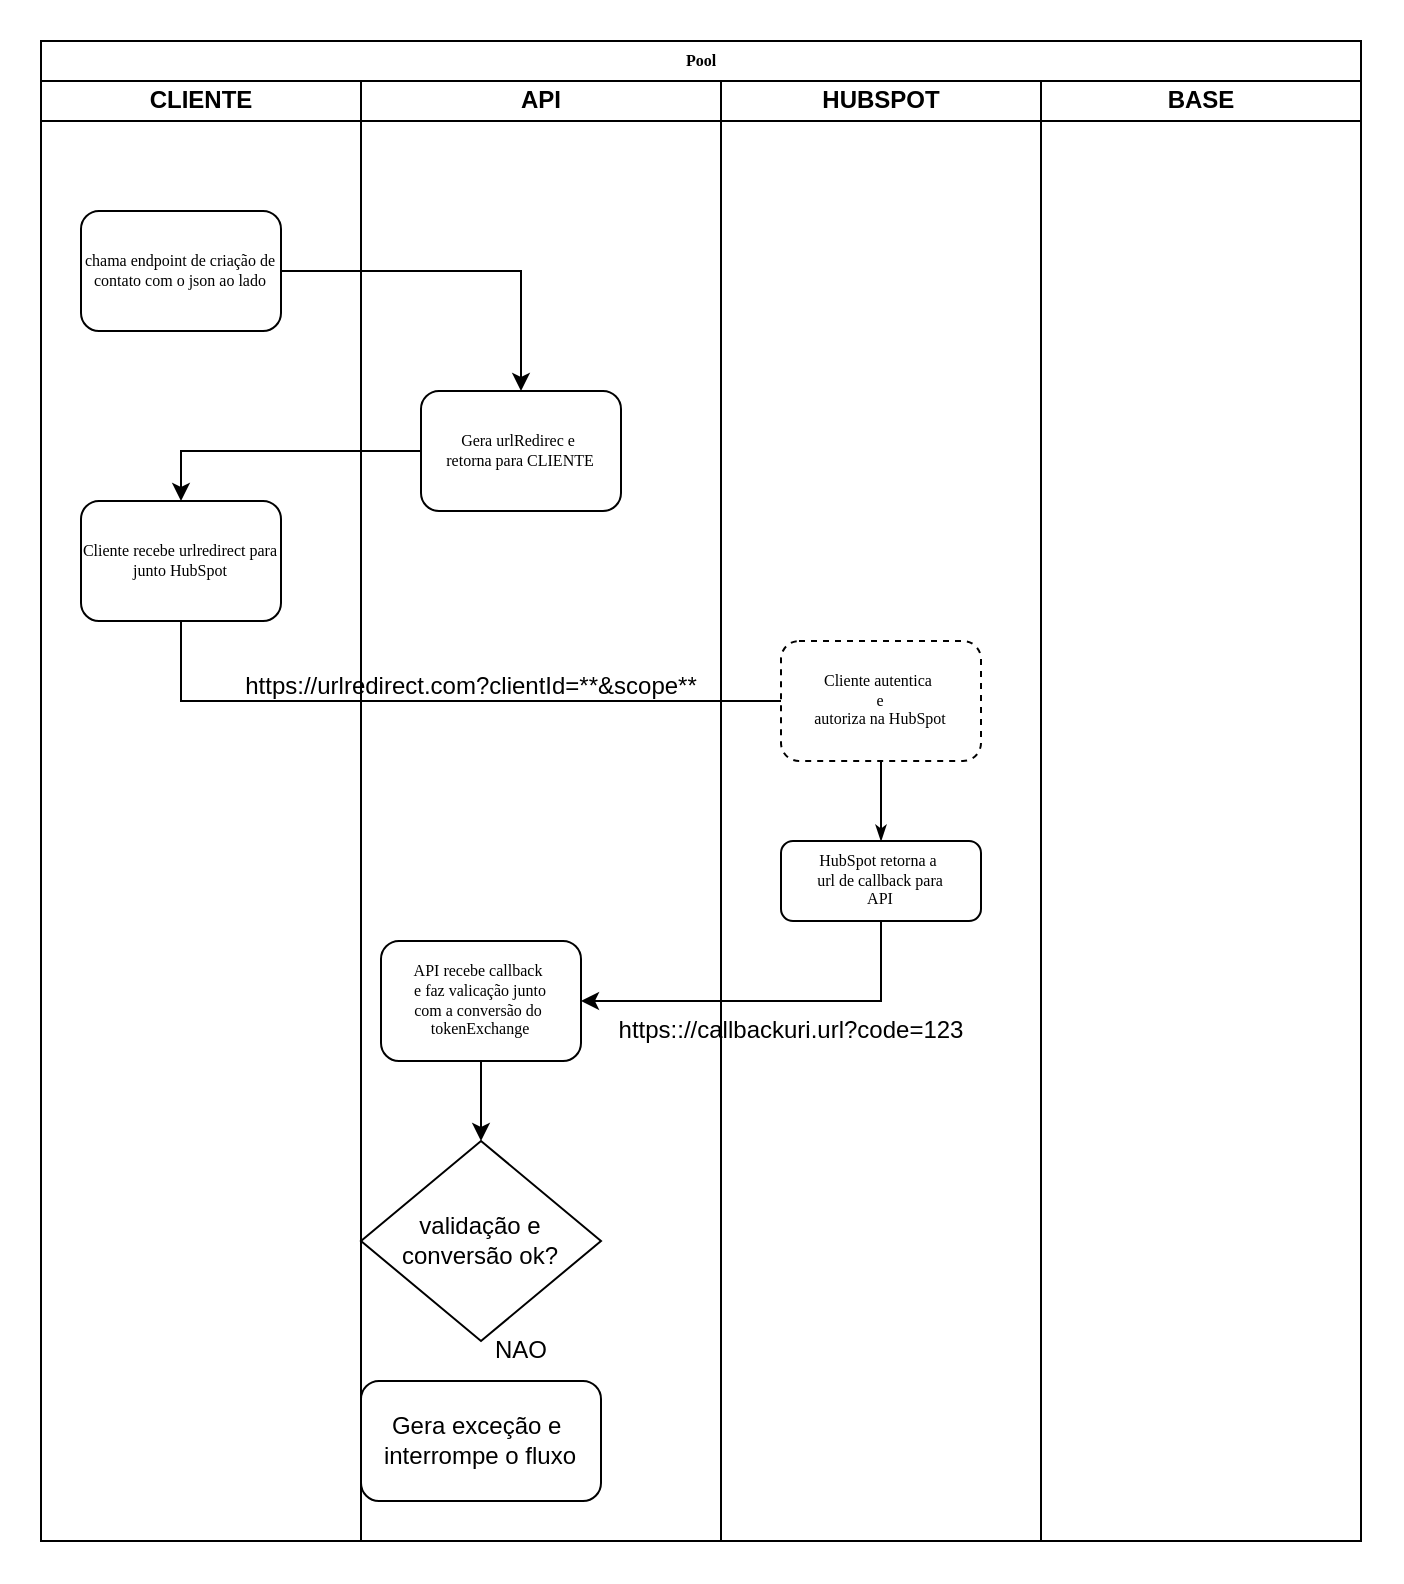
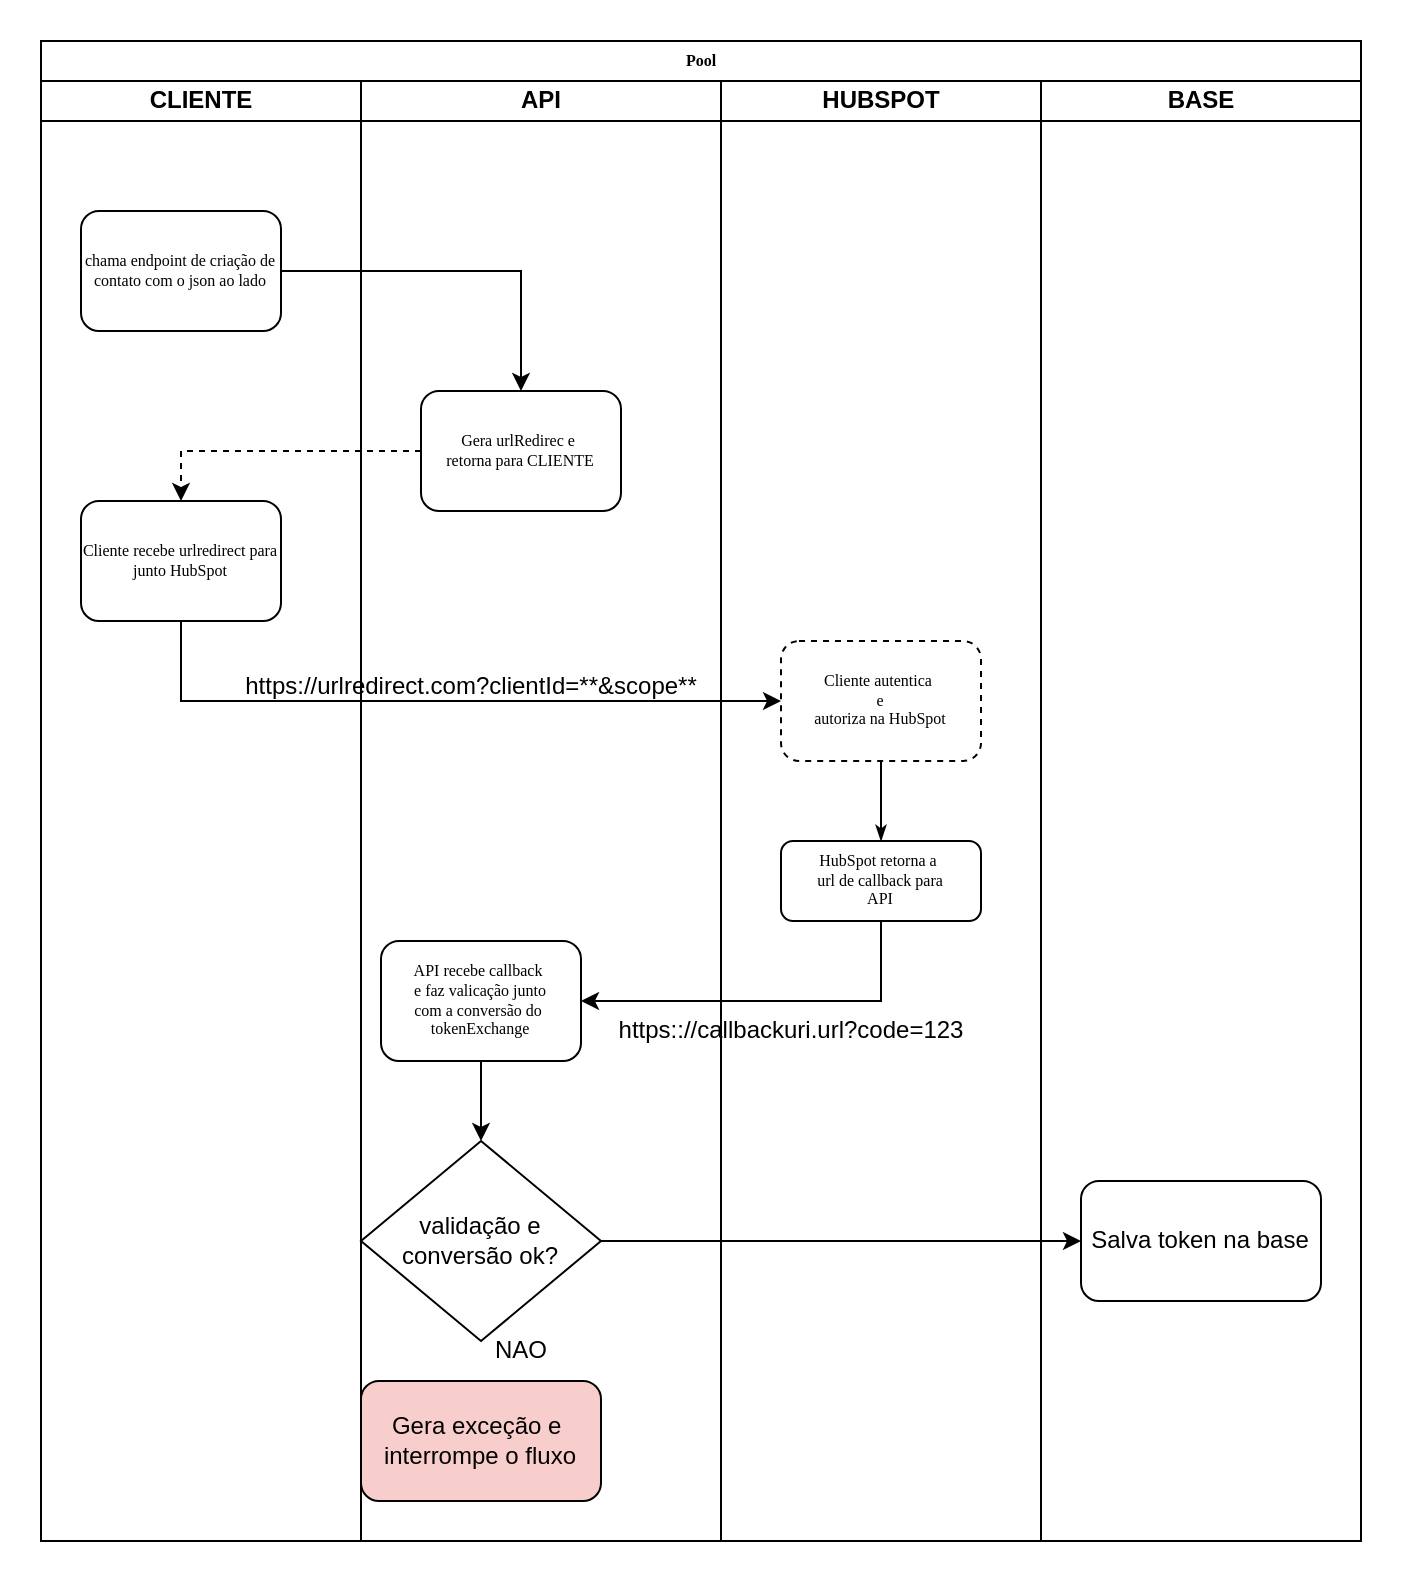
- <mxCell id="20" style="edgeStyle=orthogonalEdgeStyle;rounded=0;orthogonalLoop=1;jettySize=auto;html=1;exitX=0;exitY=0.5;exitDx=0;exitDy=0;entryX=0.5;entryY=0;entryDx=0;entryDy=0;" parent="2" source="7" target="5" edge="1"><mxGeometry relative="1" as="geometry" /></mxCell>
+ <mxCell id="20" style="edgeStyle=orthogonalEdgeStyle;rounded=0;orthogonalLoop=1;jettySize=auto;html=1;exitX=0;exitY=0.5;exitDx=0;exitDy=0;entryX=0.5;entryY=0;entryDx=0;entryDy=0;dashed=1;" parent="2" source="7" target="5" edge="1"><mxGeometry relative="1" as="geometry" /></mxCell>
- <mxCell id="21" style="edgeStyle=orthogonalEdgeStyle;rounded=0;orthogonalLoop=1;jettySize=auto;html=1;exitX=0.5;exitY=1;exitDx=0;exitDy=0;entryX=0;entryY=0.5;entryDx=0;entryDy=0;endArrow=none;" parent="2" source="5" target="13" edge="1"><mxGeometry relative="1" as="geometry" /></mxCell>
+ <mxCell id="21" style="edgeStyle=orthogonalEdgeStyle;rounded=0;orthogonalLoop=1;jettySize=auto;html=1;exitX=0.5;exitY=1;exitDx=0;exitDy=0;entryX=0;entryY=0.5;entryDx=0;entryDy=0;" parent="2" source="5" target="13" edge="1"><mxGeometry relative="1" as="geometry" /></mxCell>
+ <mxCell id="22" style="edgeStyle=orthogonalEdgeStyle;rounded=0;orthogonalLoop=1;jettySize=auto;html=1;exitX=1;exitY=0.5;exitDx=0;exitDy=0;entryX=0;entryY=0.5;entryDx=0;entryDy=0;" parent="2" source="9" target="18" edge="1"><mxGeometry relative="1" as="geometry" /></mxCell>
+ <mxCell id="18" value="Salva token na base" style="rounded=1;whiteSpace=wrap;html=1;" parent="17" vertex="1"><mxGeometry x="20" y="550" width="120" height="60" as="geometry" /></mxCell>
- <mxCell id="10" value="Gera exceção e&amp;nbsp;&lt;div&gt;interrompe o fluxo&lt;/div&gt;" style="rounded=1;whiteSpace=wrap;html=1;" parent="6" vertex="1"><mxGeometry y="650" width="120" height="60" as="geometry" /></mxCell>
+ <mxCell id="10" value="Gera exceção e&amp;nbsp;&lt;div&gt;interrompe o fluxo&lt;/div&gt;" style="rounded=1;whiteSpace=wrap;html=1;fillColor=#f8cecc;" parent="6" vertex="1"><mxGeometry y="650" width="120" height="60" as="geometry" /></mxCell>
